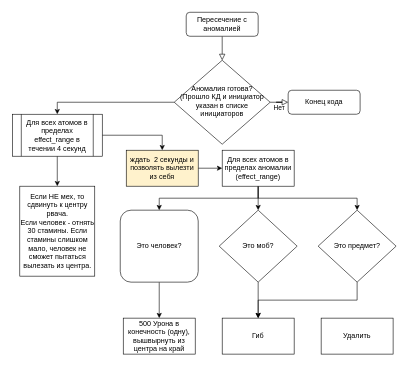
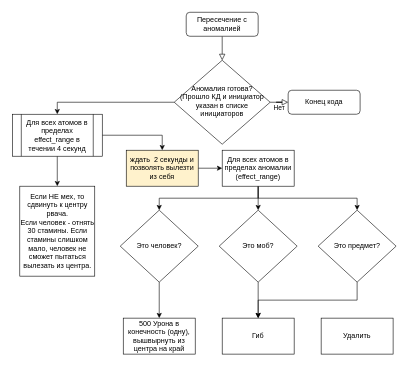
- <mxCell id="22" value="Это человек?" style="whiteSpace=wrap;html=1;rounded=1;" vertex="1" parent="1"><mxGeometry x="200" y="350" width="130" height="120" as="geometry" /></mxCell>
+ <mxCell id="22" value="Это человек?" style="rhombus;whiteSpace=wrap;html=1;" vertex="1" parent="1"><mxGeometry x="200" y="350" width="130" height="120" as="geometry" /></mxCell>
